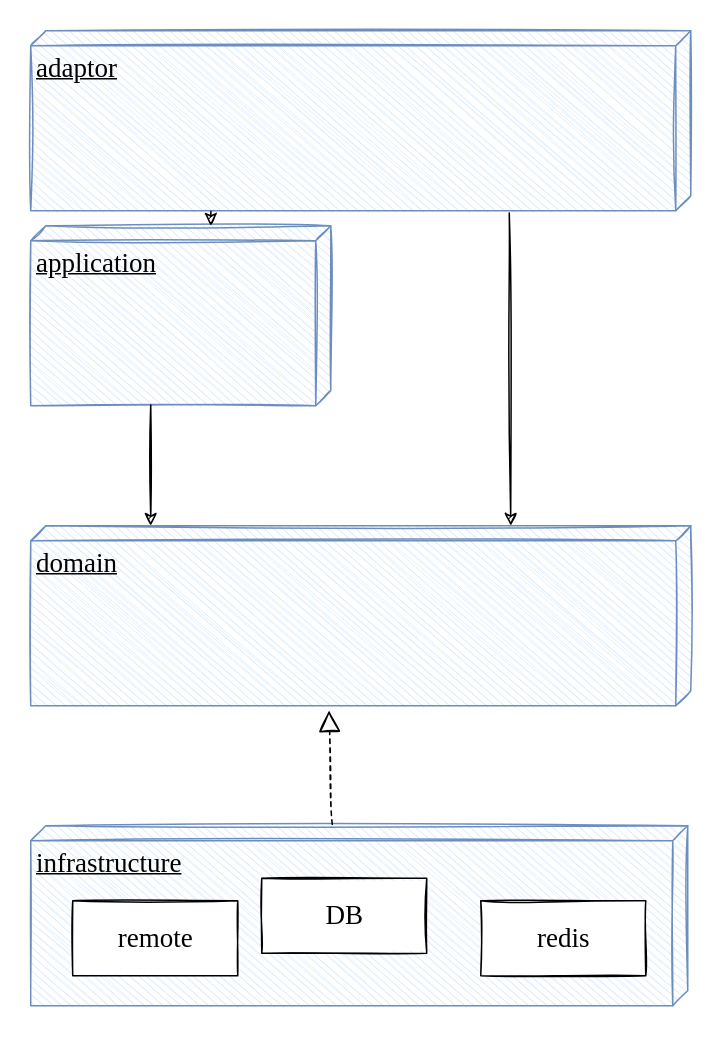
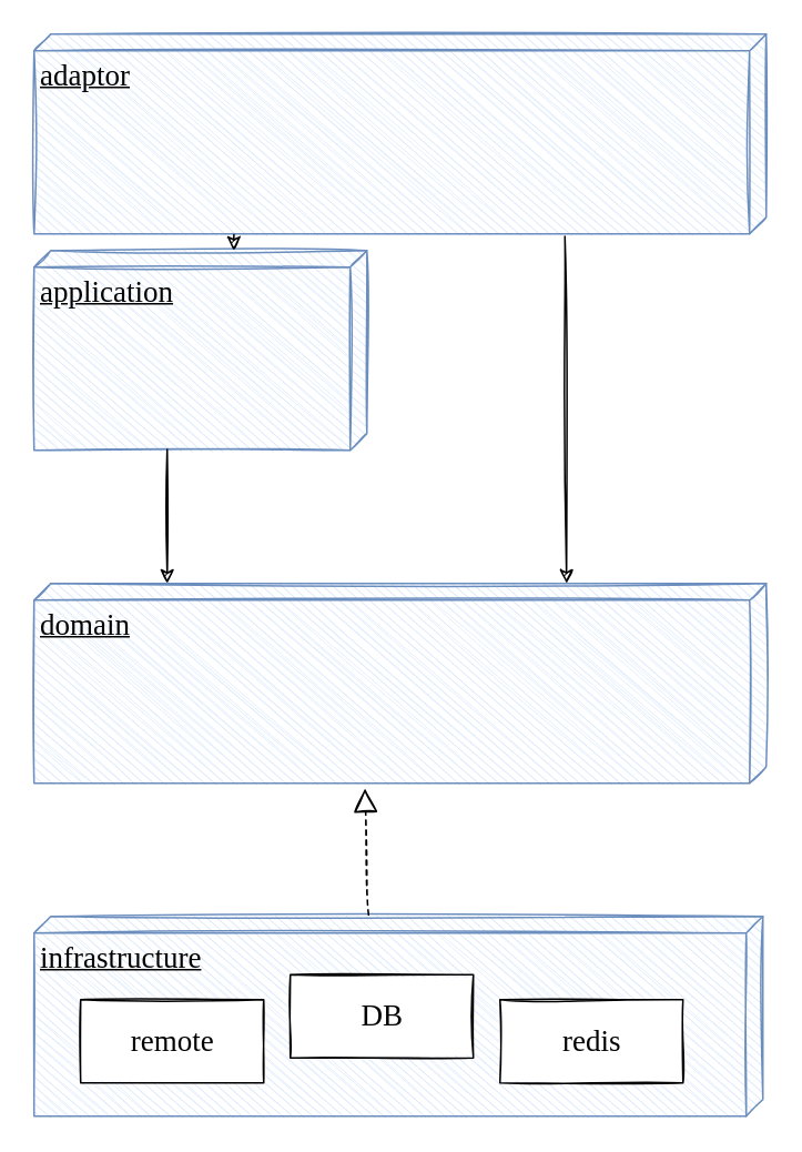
- <mxCell id="6" value="redis" style="html=1;sketch=1;fontFamily=Comic Sans MS;fontSize=18;" vertex="1" parent="1"><mxGeometry x="320" y="600" width="110" height="50" as="geometry" /></mxCell>
+ <mxCell id="6" value="redis" style="html=1;sketch=1;fontFamily=Comic Sans MS;fontSize=18;" vertex="1" parent="1"><mxGeometry x="300" y="600" width="110" height="50" as="geometry" /></mxCell>
